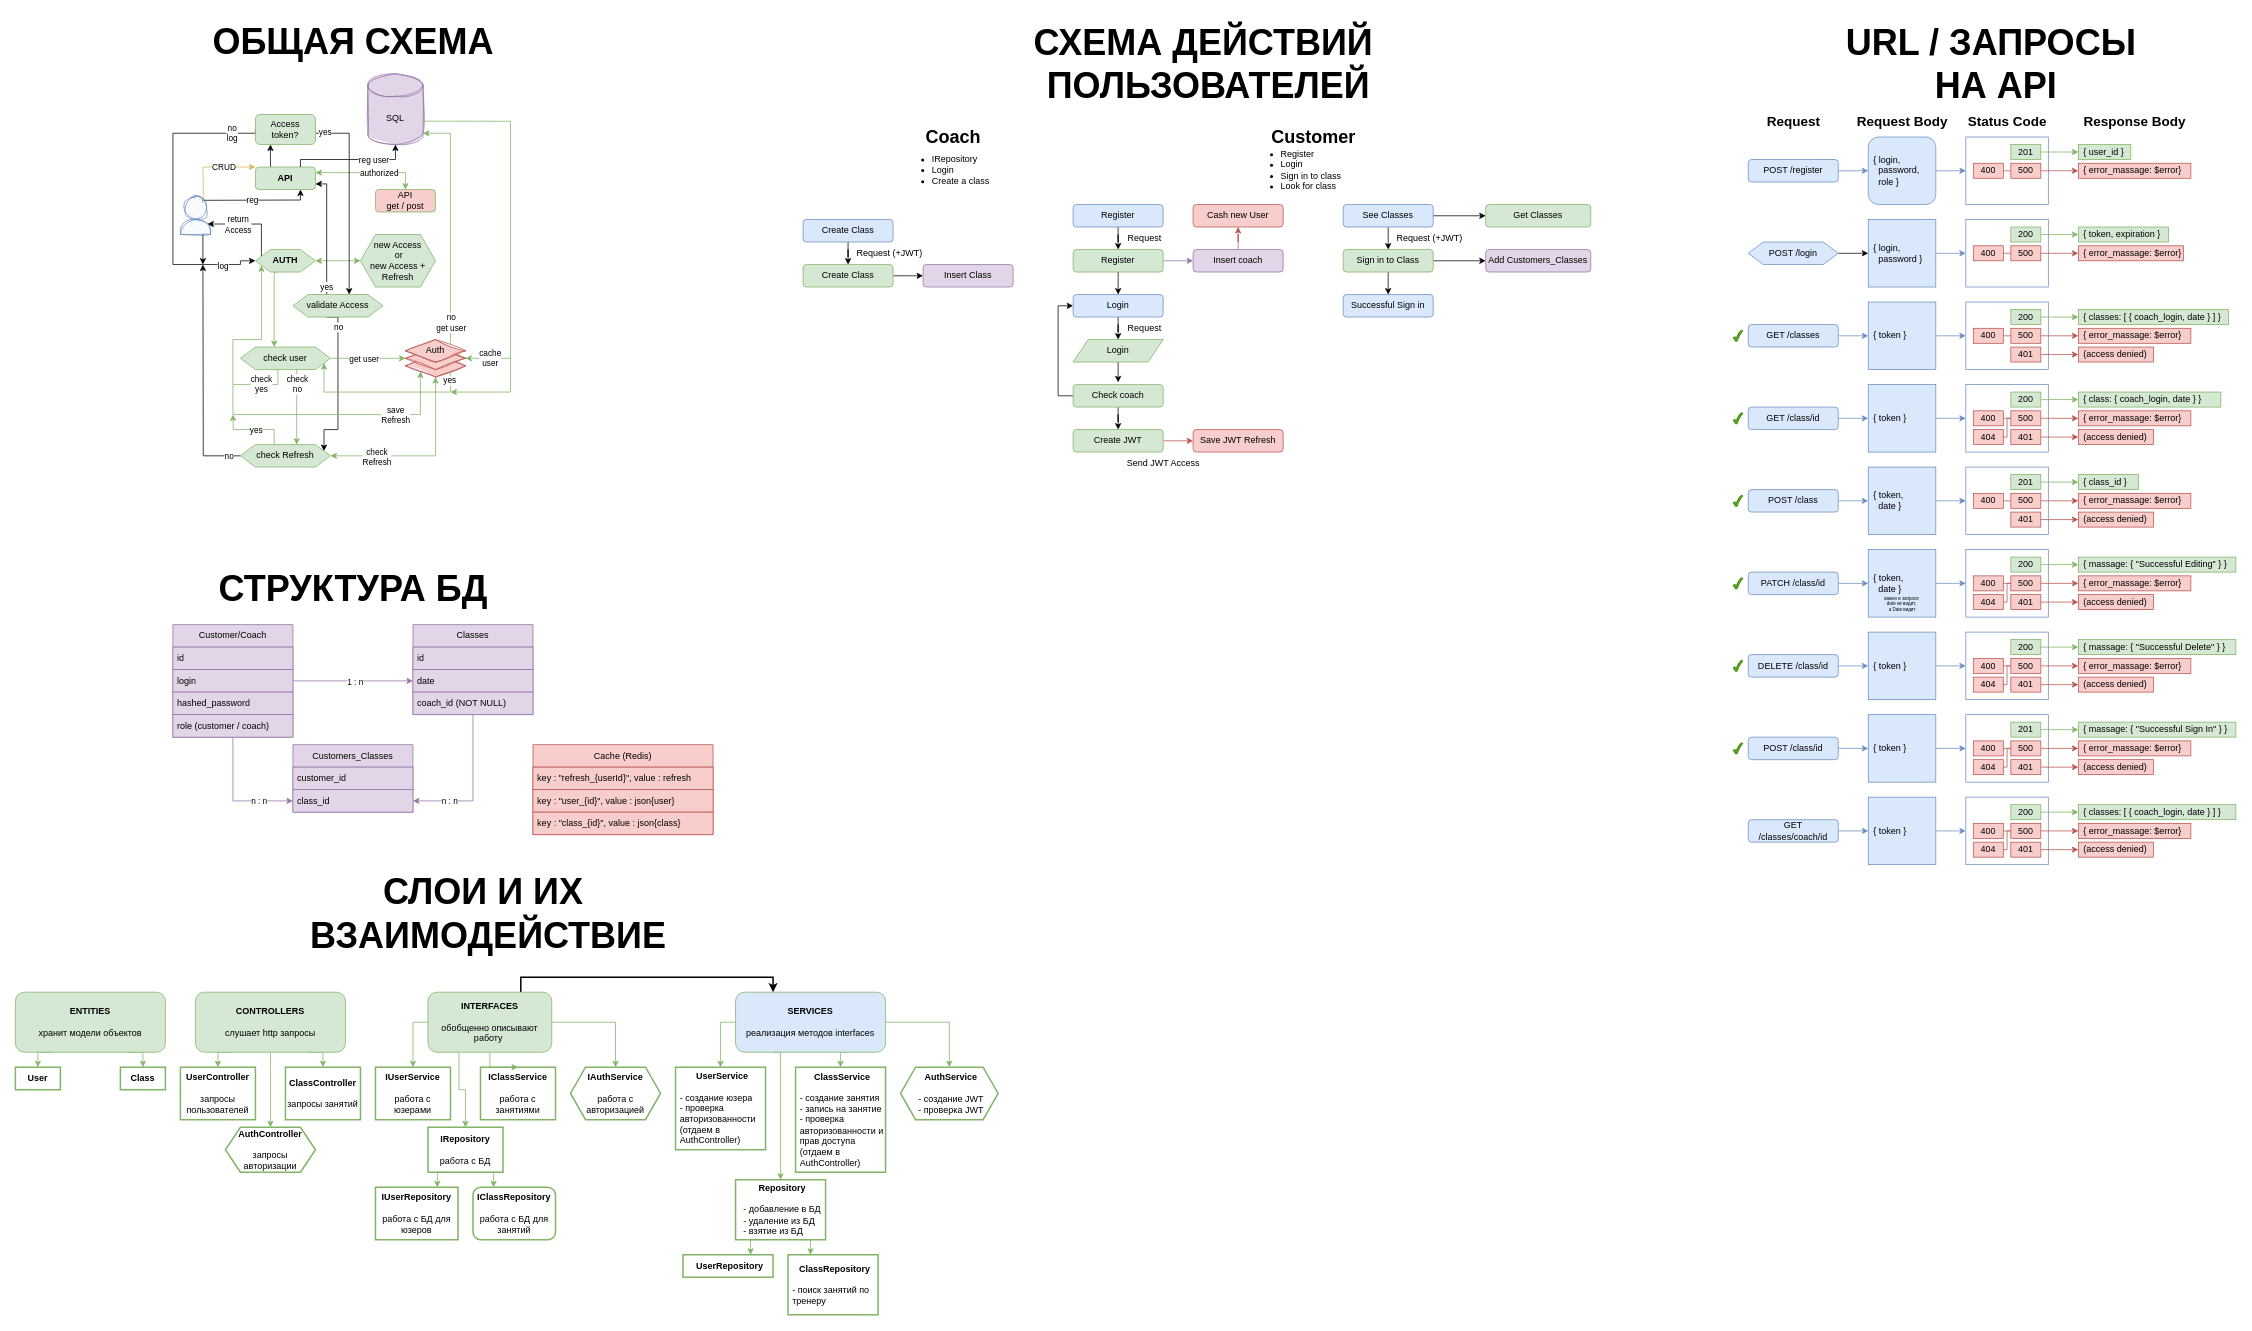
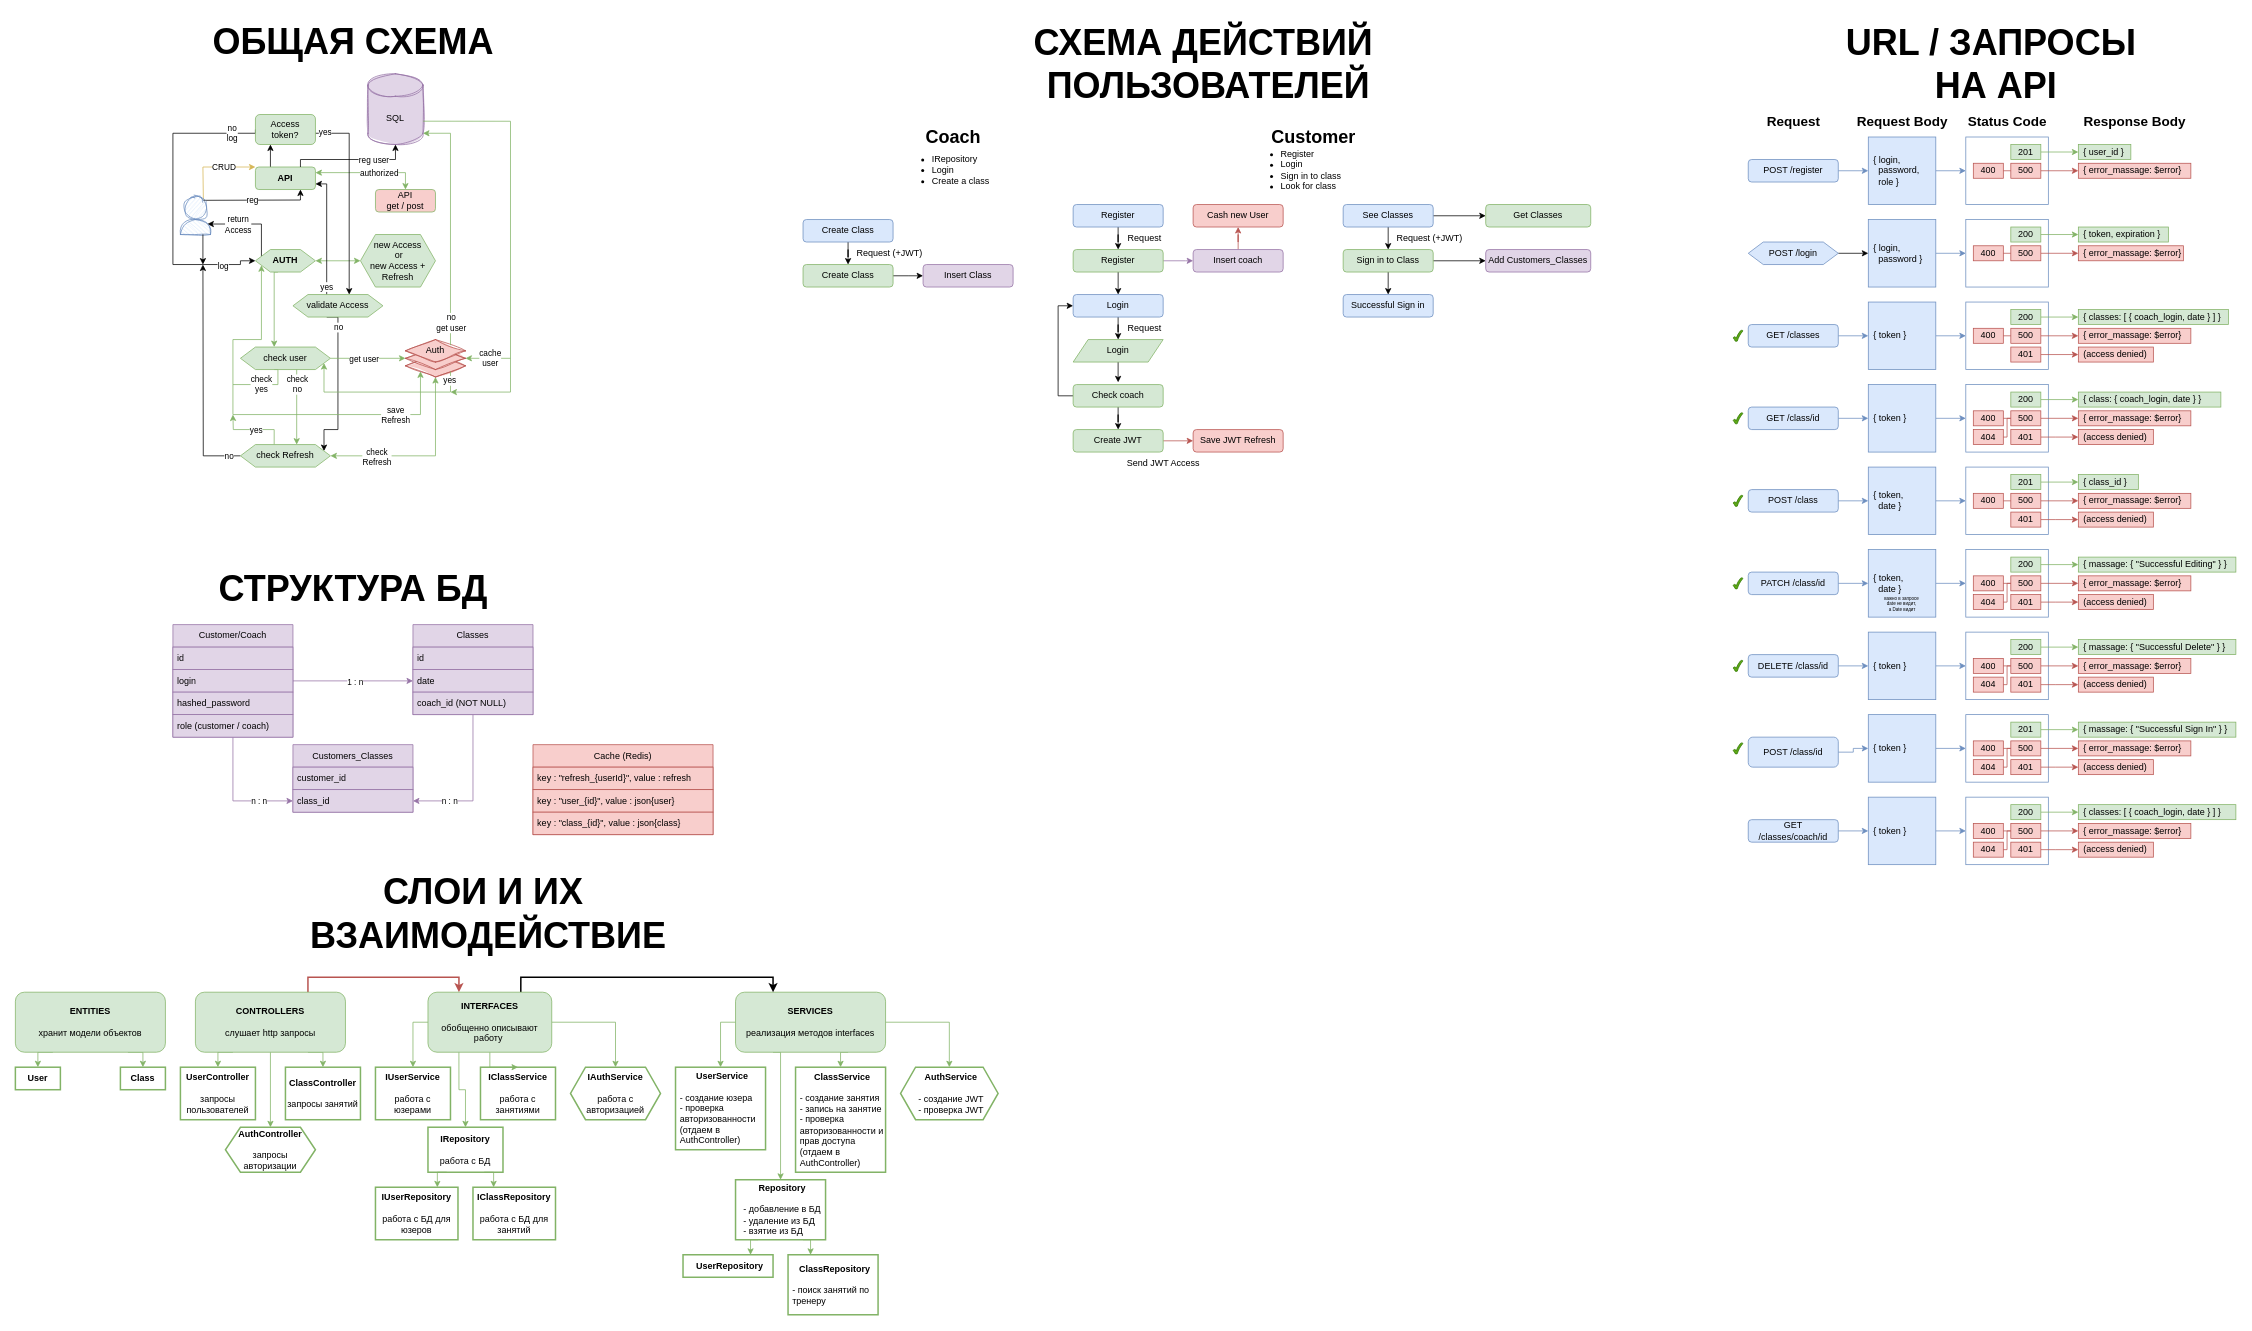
- <mxCell id="76" value="&lt;div style=&quot;&quot;&gt;&lt;span style=&quot;background-color: transparent; color: light-dark(rgb(0, 0, 0), rgb(255, 255, 255));&quot;&gt;{ login,&lt;/span&gt;&lt;/div&gt;&lt;span style=&quot;background-color: transparent; color: light-dark(rgb(0, 0, 0), rgb(255, 255, 255));&quot;&gt;&amp;nbsp; password,&lt;/span&gt;&lt;br&gt;&lt;span style=&quot;background-color: transparent; color: light-dark(rgb(0, 0, 0), rgb(255, 255, 255));&quot;&gt;&amp;nbsp; role&amp;nbsp;&lt;/span&gt;&lt;span style=&quot;background-color: transparent; color: light-dark(rgb(0, 0, 0), rgb(255, 255, 255));&quot;&gt;}&lt;/span&gt;" style="whiteSpace=wrap;html=1;align=left;fillColor=#dae8fc;strokeColor=#6c8ebf;spacingLeft=5;rounded=1;" parent="1" vertex="1"><mxGeometry x="2490" y="182" width="90" height="90" as="geometry" /></mxCell>
+ <mxCell id="76" value="&lt;div style=&quot;&quot;&gt;&lt;span style=&quot;background-color: transparent; color: light-dark(rgb(0, 0, 0), rgb(255, 255, 255));&quot;&gt;{ login,&lt;/span&gt;&lt;/div&gt;&lt;span style=&quot;background-color: transparent; color: light-dark(rgb(0, 0, 0), rgb(255, 255, 255));&quot;&gt;&amp;nbsp; password,&lt;/span&gt;&lt;br&gt;&lt;span style=&quot;background-color: transparent; color: light-dark(rgb(0, 0, 0), rgb(255, 255, 255));&quot;&gt;&amp;nbsp; role&amp;nbsp;&lt;/span&gt;&lt;span style=&quot;background-color: transparent; color: light-dark(rgb(0, 0, 0), rgb(255, 255, 255));&quot;&gt;}&lt;/span&gt;" style="rounded=0;whiteSpace=wrap;html=1;align=left;fillColor=#dae8fc;strokeColor=#6c8ebf;spacingLeft=5;" parent="1" vertex="1"><mxGeometry x="2490" y="182" width="90" height="90" as="geometry" /></mxCell>
- <mxCell id="142" value="POST /class/id" style="rounded=1;whiteSpace=wrap;html=1;fillColor=#dae8fc;strokeColor=#6c8ebf;" parent="1" vertex="1"><mxGeometry x="2330" y="982" width="120" height="30" as="geometry" /></mxCell>
+ <mxCell id="142" value="POST /class/id" style="rounded=1;whiteSpace=wrap;html=1;fillColor=#dae8fc;strokeColor=#6c8ebf;" parent="1" vertex="1"><mxGeometry x="2330" y="982" width="120" height="40" as="geometry" /></mxCell>
+ <mxCell id="169" style="edgeStyle=orthogonalEdgeStyle;rounded=0;orthogonalLoop=1;jettySize=auto;html=1;exitX=0.75;exitY=0;exitDx=0;exitDy=0;entryX=0.25;entryY=0;entryDx=0;entryDy=0;strokeWidth=2;fillColor=#f8cecc;strokeColor=light-dark(#B85450,#FFFFFF);" parent="1" source="171" target="182" edge="1"><mxGeometry relative="1" as="geometry" /></mxCell>
- <mxCell id="176" value="&lt;b&gt;SERVICES&lt;/b&gt;&lt;div&gt;&lt;b&gt;&lt;br&gt;&lt;/b&gt;&lt;div&gt;реализация методов interfaces&lt;/div&gt;&lt;/div&gt;" style="rounded=1;whiteSpace=wrap;html=1;fillColor=#dae8fc;strokeColor=#82b366;" parent="1" vertex="1"><mxGeometry x="980" y="1322" width="200" height="80" as="geometry" /></mxCell>
+ <mxCell id="176" value="&lt;b&gt;SERVICES&lt;/b&gt;&lt;div&gt;&lt;b&gt;&lt;br&gt;&lt;/b&gt;&lt;div&gt;реализация методов interfaces&lt;/div&gt;&lt;/div&gt;" style="rounded=1;whiteSpace=wrap;html=1;fillColor=#d5e8d4;strokeColor=#82b366;" parent="1" vertex="1"><mxGeometry x="980" y="1322" width="200" height="80" as="geometry" /></mxCell>
- <mxCell id="192" value="&lt;b&gt;IClassRepository&lt;/b&gt;&lt;br&gt;&lt;div&gt;&lt;b&gt;&lt;br&gt;&lt;/b&gt;&lt;/div&gt;&lt;div&gt;работа с БД для занятий&lt;/div&gt;" style="whiteSpace=wrap;html=1;fillColor=none;strokeColor=#82b366;strokeWidth=2;rounded=1;" parent="1" vertex="1"><mxGeometry x="630" y="1582" width="110" height="70" as="geometry" /></mxCell>
+ <mxCell id="192" value="&lt;b&gt;IClassRepository&lt;/b&gt;&lt;br&gt;&lt;div&gt;&lt;b&gt;&lt;br&gt;&lt;/b&gt;&lt;/div&gt;&lt;div&gt;работа с БД для занятий&lt;/div&gt;" style="rounded=0;whiteSpace=wrap;html=1;fillColor=none;strokeColor=#82b366;strokeWidth=2;" parent="1" vertex="1"><mxGeometry x="630" y="1582" width="110" height="70" as="geometry" /></mxCell>
